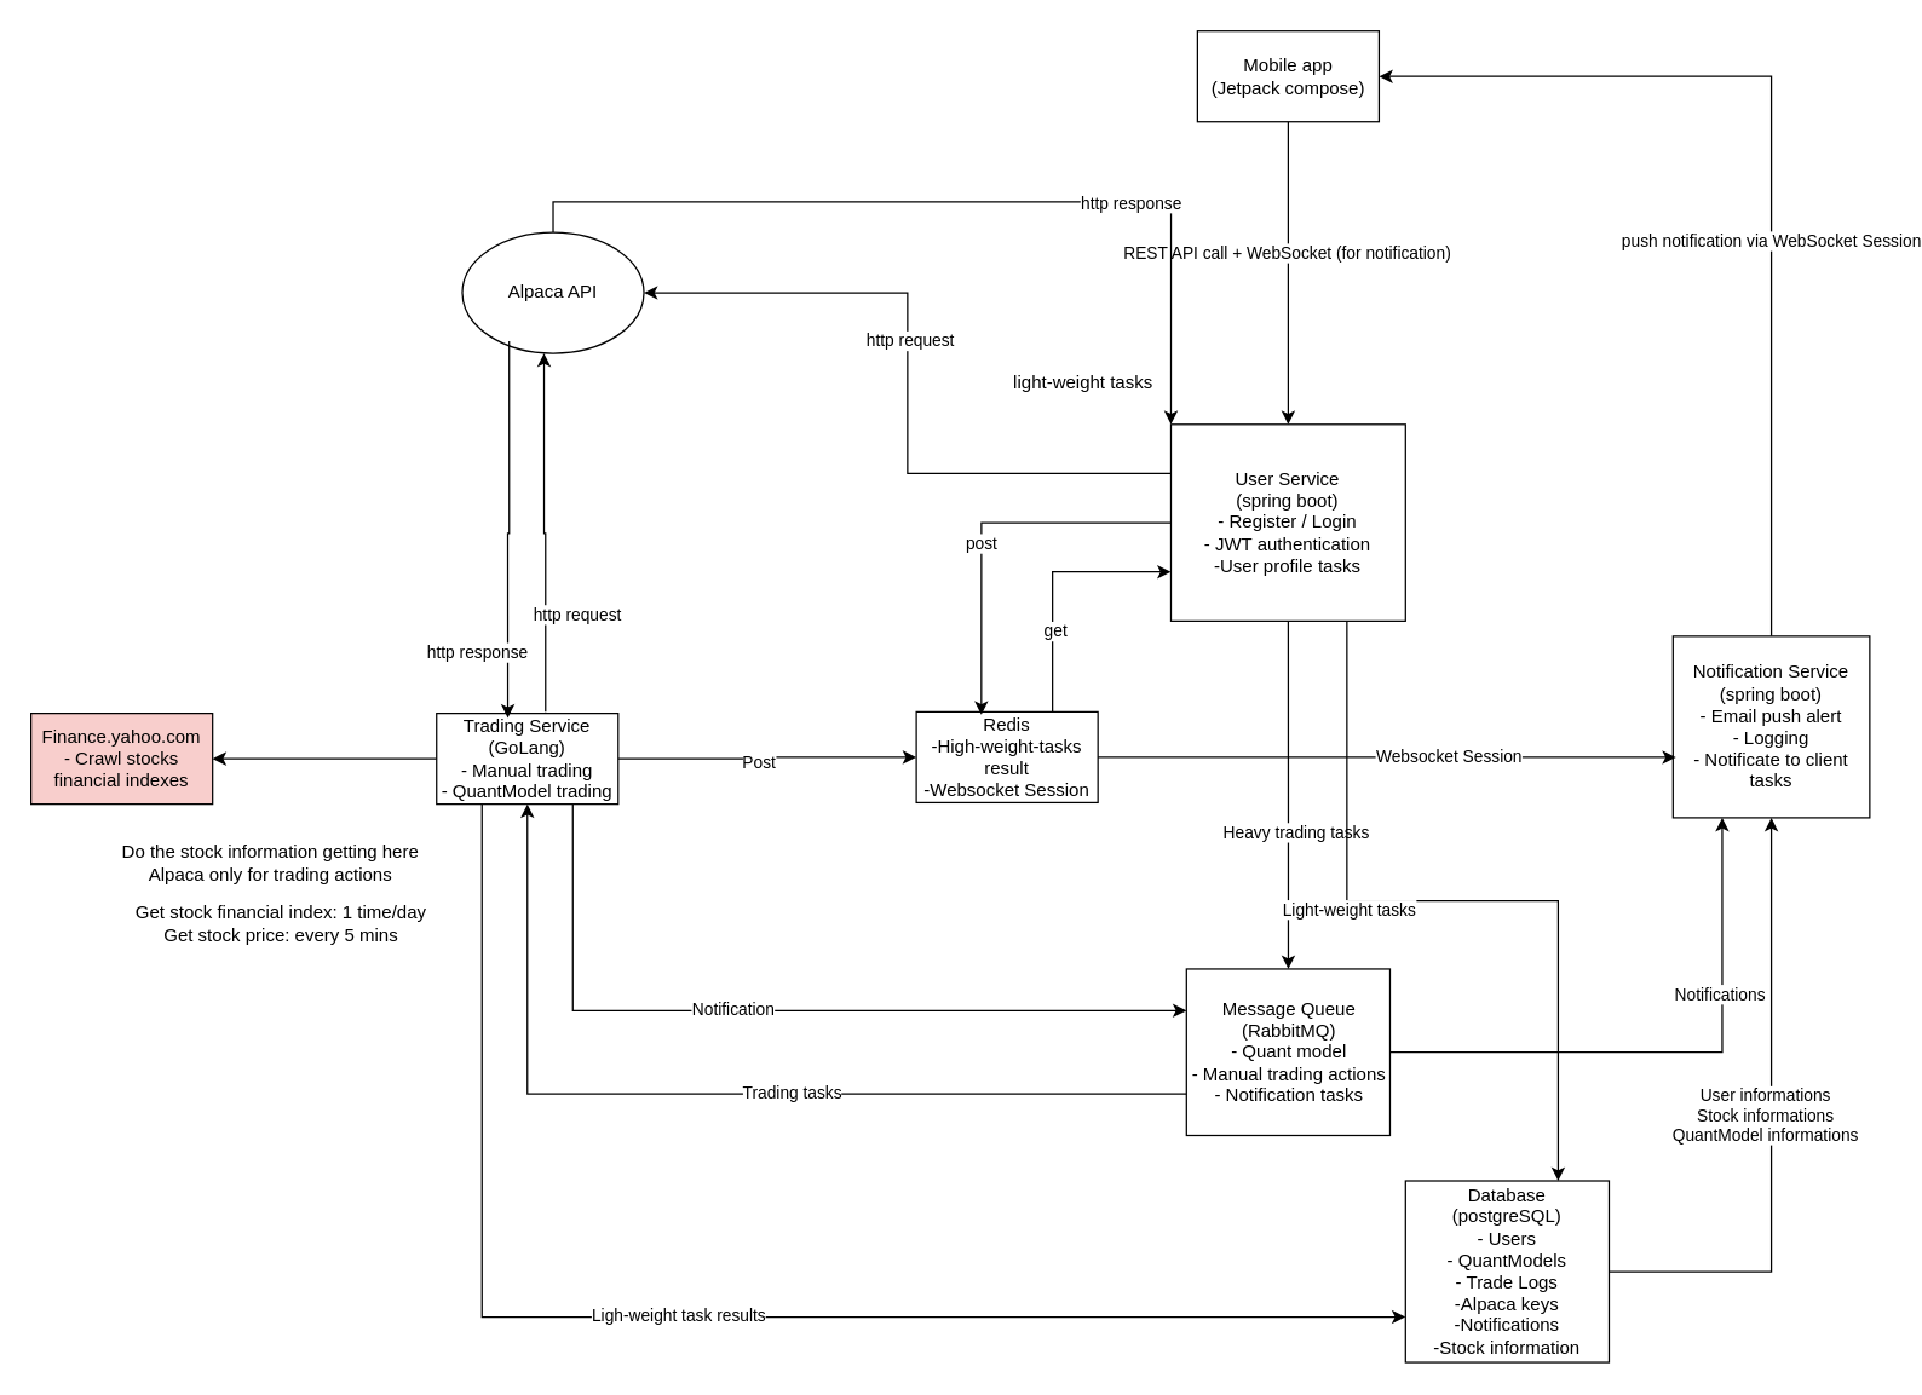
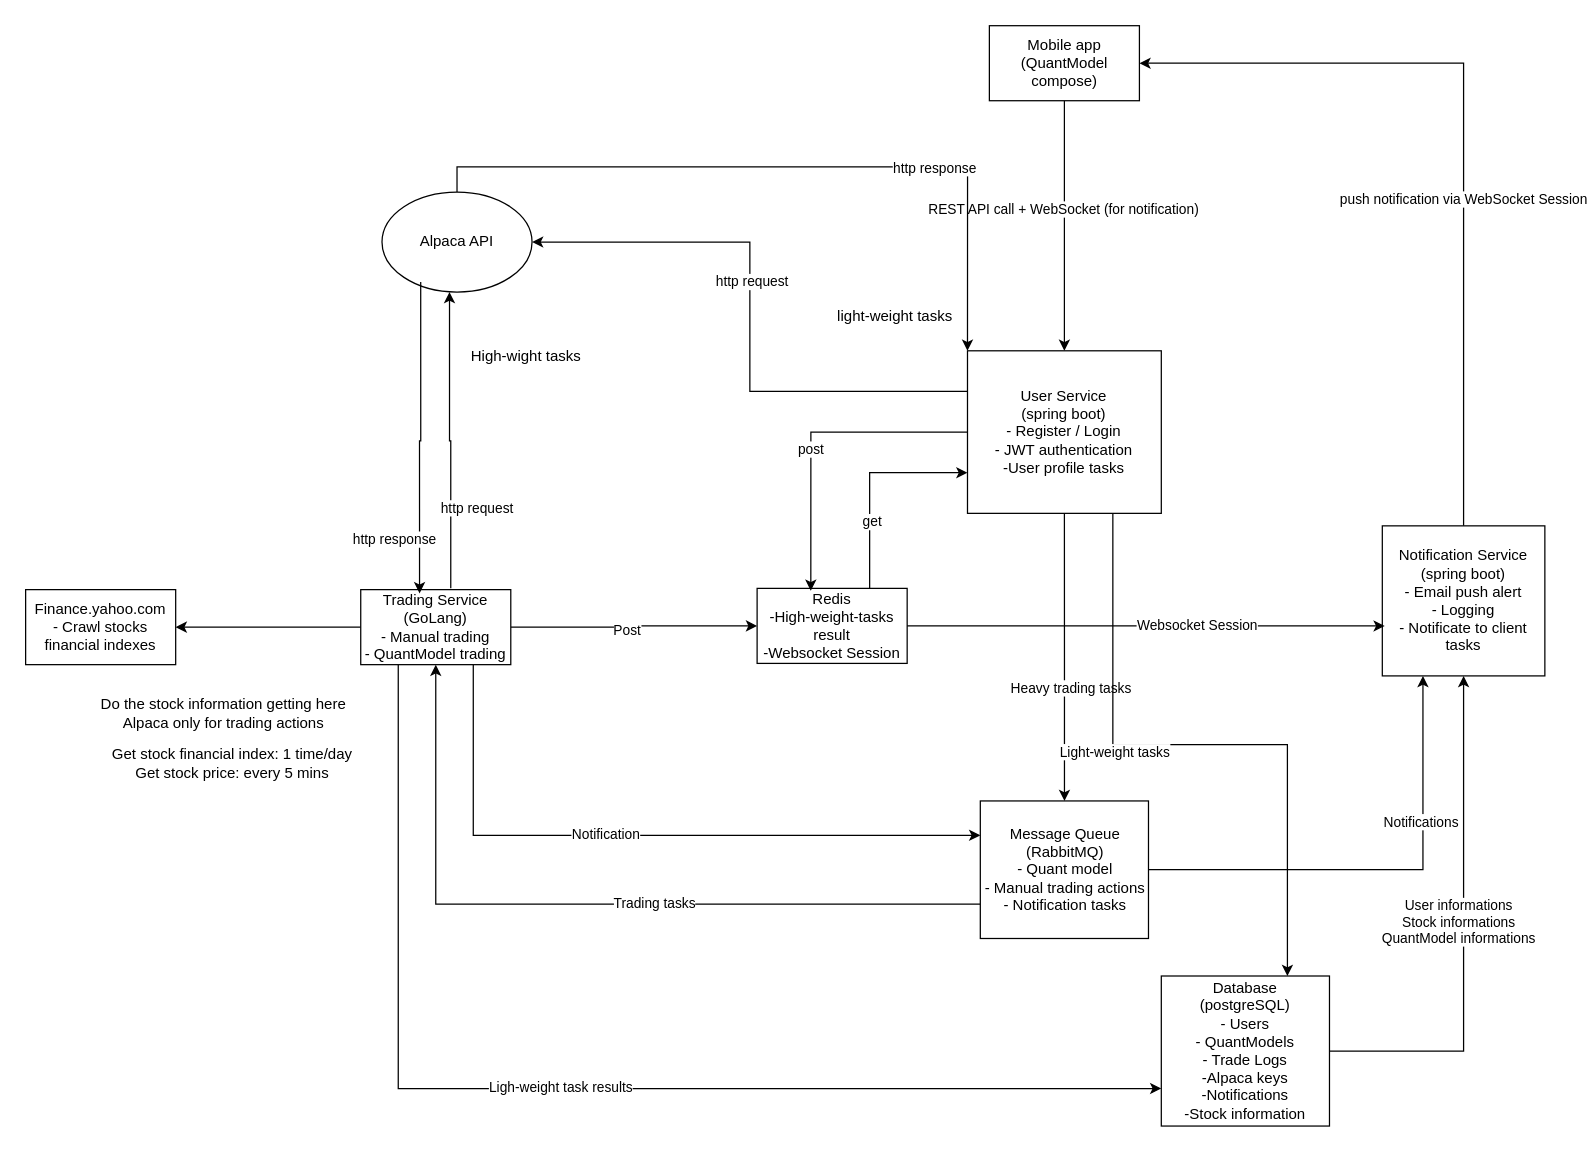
- <mxCell id="4" value="Mobile app&lt;div&gt;(Jetpack compose)&lt;/div&gt;" style="rounded=0;whiteSpace=wrap;html=1;" parent="1" vertex="1"><mxGeometry x="790.75" y="20" width="120" height="60" as="geometry" /></mxCell>
+ <mxCell id="4" value="Mobile app&lt;div&gt;(QuantModel compose)&lt;/div&gt;" style="rounded=0;whiteSpace=wrap;html=1;" parent="1" vertex="1"><mxGeometry x="790.75" y="20" width="120" height="60" as="geometry" /></mxCell>
+ <mxCell id="39" value="High-wight tasks" style="text;html=1;align=center;verticalAlign=middle;resizable=0;points=[];autosize=1;strokeColor=none;fillColor=none;" parent="1" vertex="1"><mxGeometry x="365" y="270" width="110" height="30" as="geometry" /></mxCell>
- <mxCell id="47" value="Finance.yahoo.com&lt;div&gt;- Crawl stocks financial indexes&lt;/div&gt;" style="rounded=0;whiteSpace=wrap;html=1;fillColor=#f8cecc;" parent="1" vertex="1"><mxGeometry x="20" y="471" width="120" height="60" as="geometry" /></mxCell>
+ <mxCell id="47" value="Finance.yahoo.com&lt;div&gt;- Crawl stocks financial indexes&lt;/div&gt;" style="rounded=0;whiteSpace=wrap;html=1;" parent="1" vertex="1"><mxGeometry x="20" y="471" width="120" height="60" as="geometry" /></mxCell>
